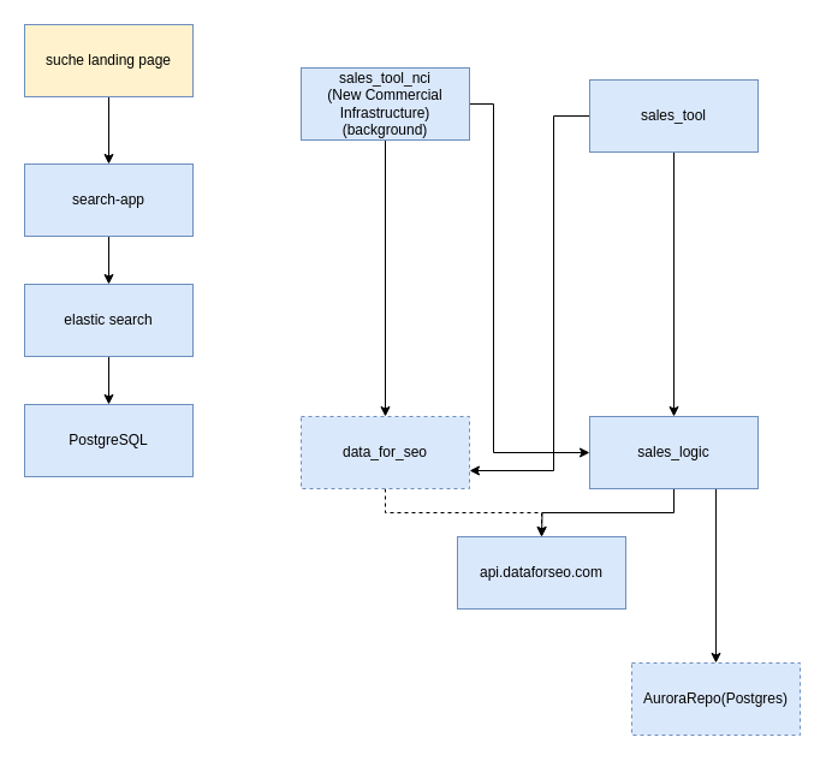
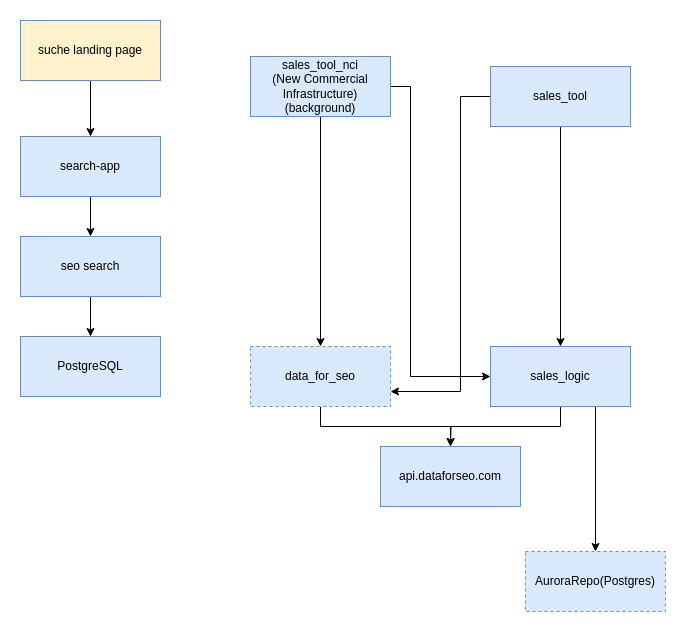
- <mxCell id="7" value="elastic search" style="rounded=0;whiteSpace=wrap;html=1;fillColor=#dae8fc;strokeColor=#6c8ebf;" parent="1" vertex="1"><mxGeometry x="20" y="236" width="140" height="60" as="geometry" /></mxCell>
+ <mxCell id="7" value="seo search" style="rounded=0;whiteSpace=wrap;html=1;fillColor=#dae8fc;strokeColor=#6c8ebf;" parent="1" vertex="1"><mxGeometry x="20" y="236" width="140" height="60" as="geometry" /></mxCell>
- <mxCell id="9" style="edgeStyle=orthogonalEdgeStyle;rounded=0;orthogonalLoop=1;jettySize=auto;html=1;exitX=0.5;exitY=1;exitDx=0;exitDy=0;dashed=1;" edge="1" parent="1" source="10" target="20"><mxGeometry relative="1" as="geometry" /></mxCell>
+ <mxCell id="9" style="edgeStyle=orthogonalEdgeStyle;rounded=0;orthogonalLoop=1;jettySize=auto;html=1;exitX=0.5;exitY=1;exitDx=0;exitDy=0;" edge="1" parent="1" source="10" target="20"><mxGeometry relative="1" as="geometry" /></mxCell>
